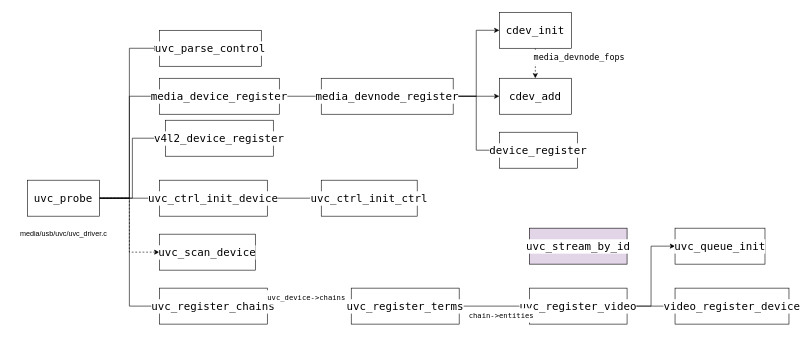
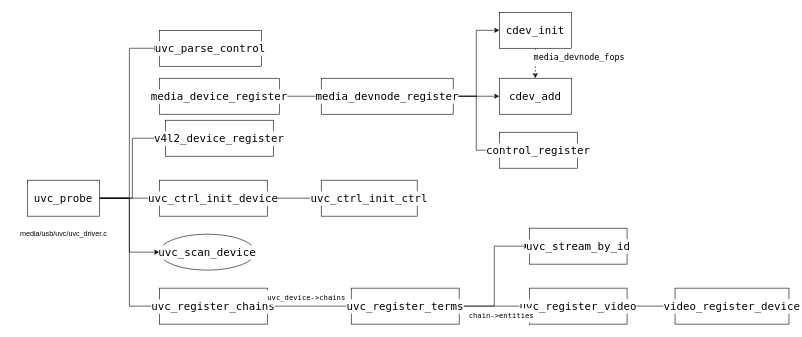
- <mxCell id="4" style="edgeStyle=orthogonalEdgeStyle;rounded=0;orthogonalLoop=1;jettySize=auto;html=1;entryX=0;entryY=0.5;entryDx=0;entryDy=0;" edge="1" parent="1" source="8" target="13"><mxGeometry relative="1" as="geometry" /></mxCell>
- <mxCell id="22" value="&lt;div style=&quot;background-color: rgb(255 , 255 , 255) ; font-family: &amp;#34;droid sans mono&amp;#34; , monospace , monospace , &amp;#34;droid sans fallback&amp;#34; ; font-size: 18px ; line-height: 24px&quot;&gt;device_register&lt;/div&gt;" style="whiteSpace=wrap;html=1;" vertex="1" parent="1"><mxGeometry x="832" y="220" width="130" height="60" as="geometry" /></mxCell>
+ <mxCell id="22" value="&lt;div style=&quot;background-color: rgb(255 , 255 , 255) ; font-family: &amp;#34;droid sans mono&amp;#34; , monospace , monospace , &amp;#34;droid sans fallback&amp;#34; ; font-size: 18px ; line-height: 24px&quot;&gt;control_register&lt;/div&gt;" style="whiteSpace=wrap;html=1;" vertex="1" parent="1"><mxGeometry x="832" y="220" width="130" height="60" as="geometry" /></mxCell>
+ <mxCell id="29" style="edgeStyle=orthogonalEdgeStyle;rounded=0;orthogonalLoop=1;jettySize=auto;html=1;entryX=0;entryY=0.5;entryDx=0;entryDy=0;" edge="1" parent="1" source="31" target="33"><mxGeometry relative="1" as="geometry" /></mxCell>
- <mxCell id="33" value="&lt;div style=&quot;background-color: rgb(255 , 255 , 255) ; font-family: &amp;#34;droid sans mono&amp;#34; , monospace , monospace , &amp;#34;droid sans fallback&amp;#34; ; font-size: 18px ; line-height: 24px&quot;&gt;uvc_stream_by_id&lt;/div&gt;" style="whiteSpace=wrap;html=1;fillColor=#e1d5e7;" vertex="1" parent="1"><mxGeometry x="882" y="380" width="163" height="60" as="geometry" /></mxCell>
+ <mxCell id="33" value="&lt;div style=&quot;background-color: rgb(255 , 255 , 255) ; font-family: &amp;#34;droid sans mono&amp;#34; , monospace , monospace , &amp;#34;droid sans fallback&amp;#34; ; font-size: 18px ; line-height: 24px&quot;&gt;uvc_stream_by_id&lt;/div&gt;" style="whiteSpace=wrap;html=1;" vertex="1" parent="1"><mxGeometry x="882" y="380" width="163" height="60" as="geometry" /></mxCell>
- <mxCell id="35" style="edgeStyle=orthogonalEdgeStyle;rounded=0;orthogonalLoop=1;jettySize=auto;html=1;entryX=0;entryY=0.5;entryDx=0;entryDy=0;" edge="1" parent="1" source="36" target="38"><mxGeometry relative="1" as="geometry" /></mxCell>
- <mxCell id="38" value="&lt;div style=&quot;background-color: rgb(255 , 255 , 255) ; font-family: &amp;#34;droid sans mono&amp;#34; , monospace , monospace , &amp;#34;droid sans fallback&amp;#34; ; font-size: 18px ; line-height: 24px&quot;&gt;uvc_queue_init&lt;/div&gt;" style="whiteSpace=wrap;html=1;" vertex="1" parent="1"><mxGeometry x="1125" y="380" width="150" height="60" as="geometry" /></mxCell>
- <mxCell id="6" style="edgeStyle=orthogonalEdgeStyle;rounded=0;orthogonalLoop=1;jettySize=auto;html=1;entryX=0;entryY=0.5;entryDx=0;entryDy=0;dashed=1;" edge="1" parent="1" source="8" target="25"><mxGeometry relative="1" as="geometry" /></mxCell>
+ <mxCell id="6" style="edgeStyle=orthogonalEdgeStyle;rounded=0;orthogonalLoop=1;jettySize=auto;html=1;entryX=0;entryY=0.5;entryDx=0;entryDy=0;" edge="1" parent="1" source="8" target="25"><mxGeometry relative="1" as="geometry" /></mxCell>
- <mxCell id="25" value="&lt;div style=&quot;background-color: rgb(255 , 255 , 255) ; font-family: &amp;#34;droid sans mono&amp;#34; , monospace , monospace , &amp;#34;droid sans fallback&amp;#34; ; font-size: 18px ; line-height: 24px&quot;&gt;uvc_scan_device&lt;/div&gt;" style="whiteSpace=wrap;html=1;" vertex="1" parent="1"><mxGeometry x="265" y="390" width="160" height="60" as="geometry" /></mxCell>
+ <mxCell id="25" value="&lt;div style=&quot;background-color: rgb(255 , 255 , 255) ; font-family: &amp;#34;droid sans mono&amp;#34; , monospace , monospace , &amp;#34;droid sans fallback&amp;#34; ; font-size: 18px ; line-height: 24px&quot;&gt;uvc_scan_device&lt;/div&gt;" style="ellipse;whiteSpace=wrap;html=1;" vertex="1" parent="1"><mxGeometry x="265" y="390" width="160" height="60" as="geometry" /></mxCell>
+ <mxCell id="26" style="edgeStyle=orthogonalEdgeStyle;rounded=0;orthogonalLoop=1;jettySize=auto;html=1;entryX=0;entryY=0.5;entryDx=0;entryDy=0;" edge="1" parent="1" source="27" target="31"><mxGeometry relative="1" as="geometry" /></mxCell>
